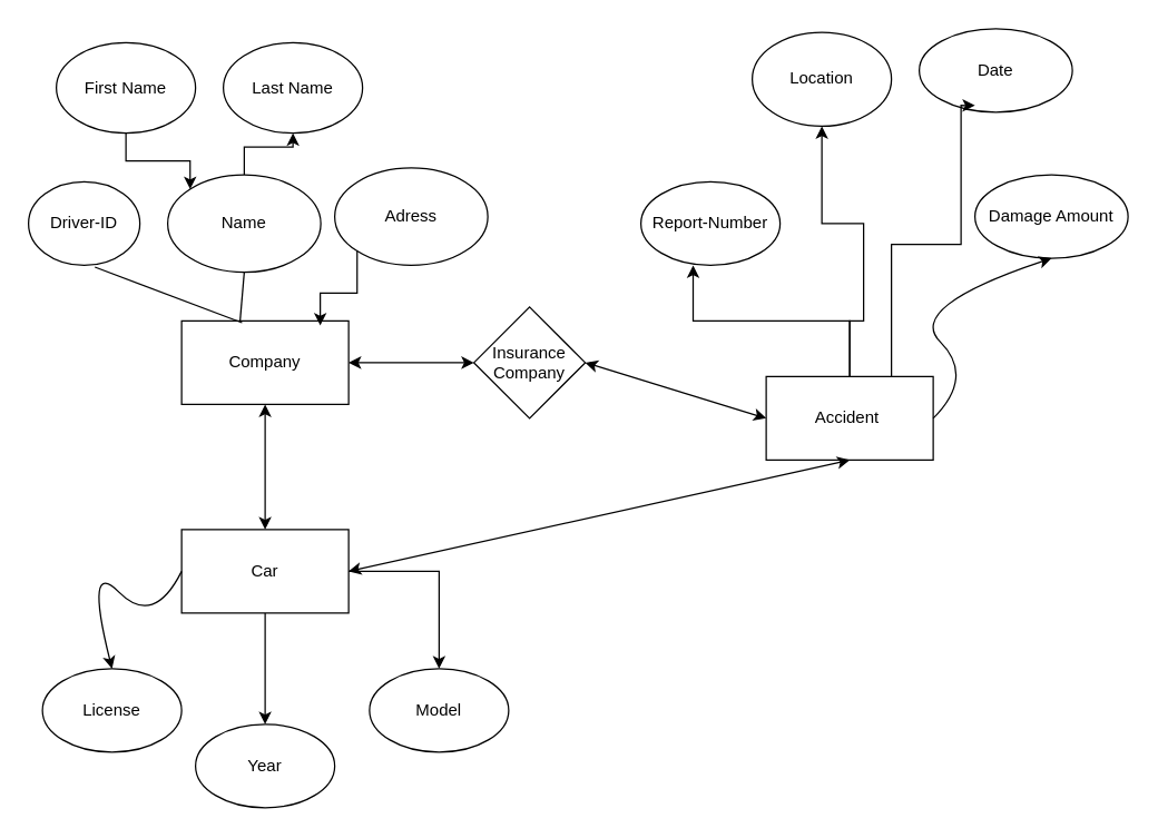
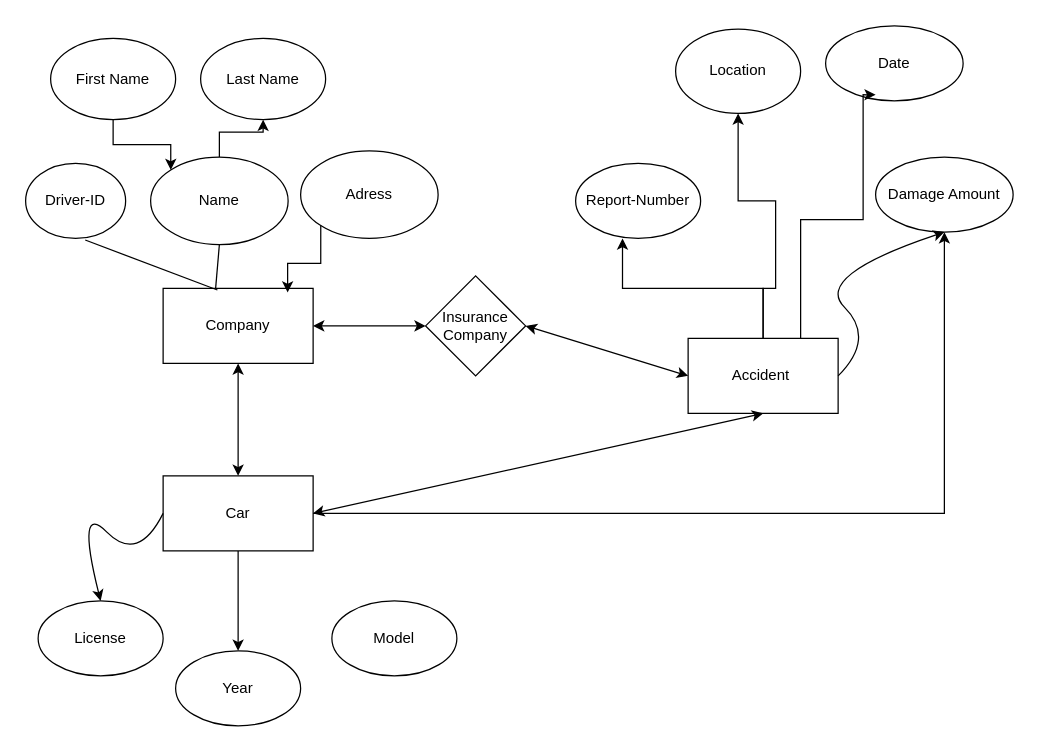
- <mxCell id="18" style="edgeStyle=orthogonalEdgeStyle;rounded=0;orthogonalLoop=1;jettySize=auto;html=1;exitX=1;exitY=0.5;exitDx=0;exitDy=0;entryX=0.5;entryY=0;entryDx=0;entryDy=0;" edge="1" parent="1" source="19" target="21"><mxGeometry relative="1" as="geometry" /></mxCell>
+ <mxCell id="18" style="edgeStyle=orthogonalEdgeStyle;rounded=0;orthogonalLoop=1;jettySize=auto;html=1;exitX=1;exitY=0.5;exitDx=0;exitDy=0;" edge="1" parent="1" source="19" target="29"><mxGeometry relative="1" as="geometry" /></mxCell>
